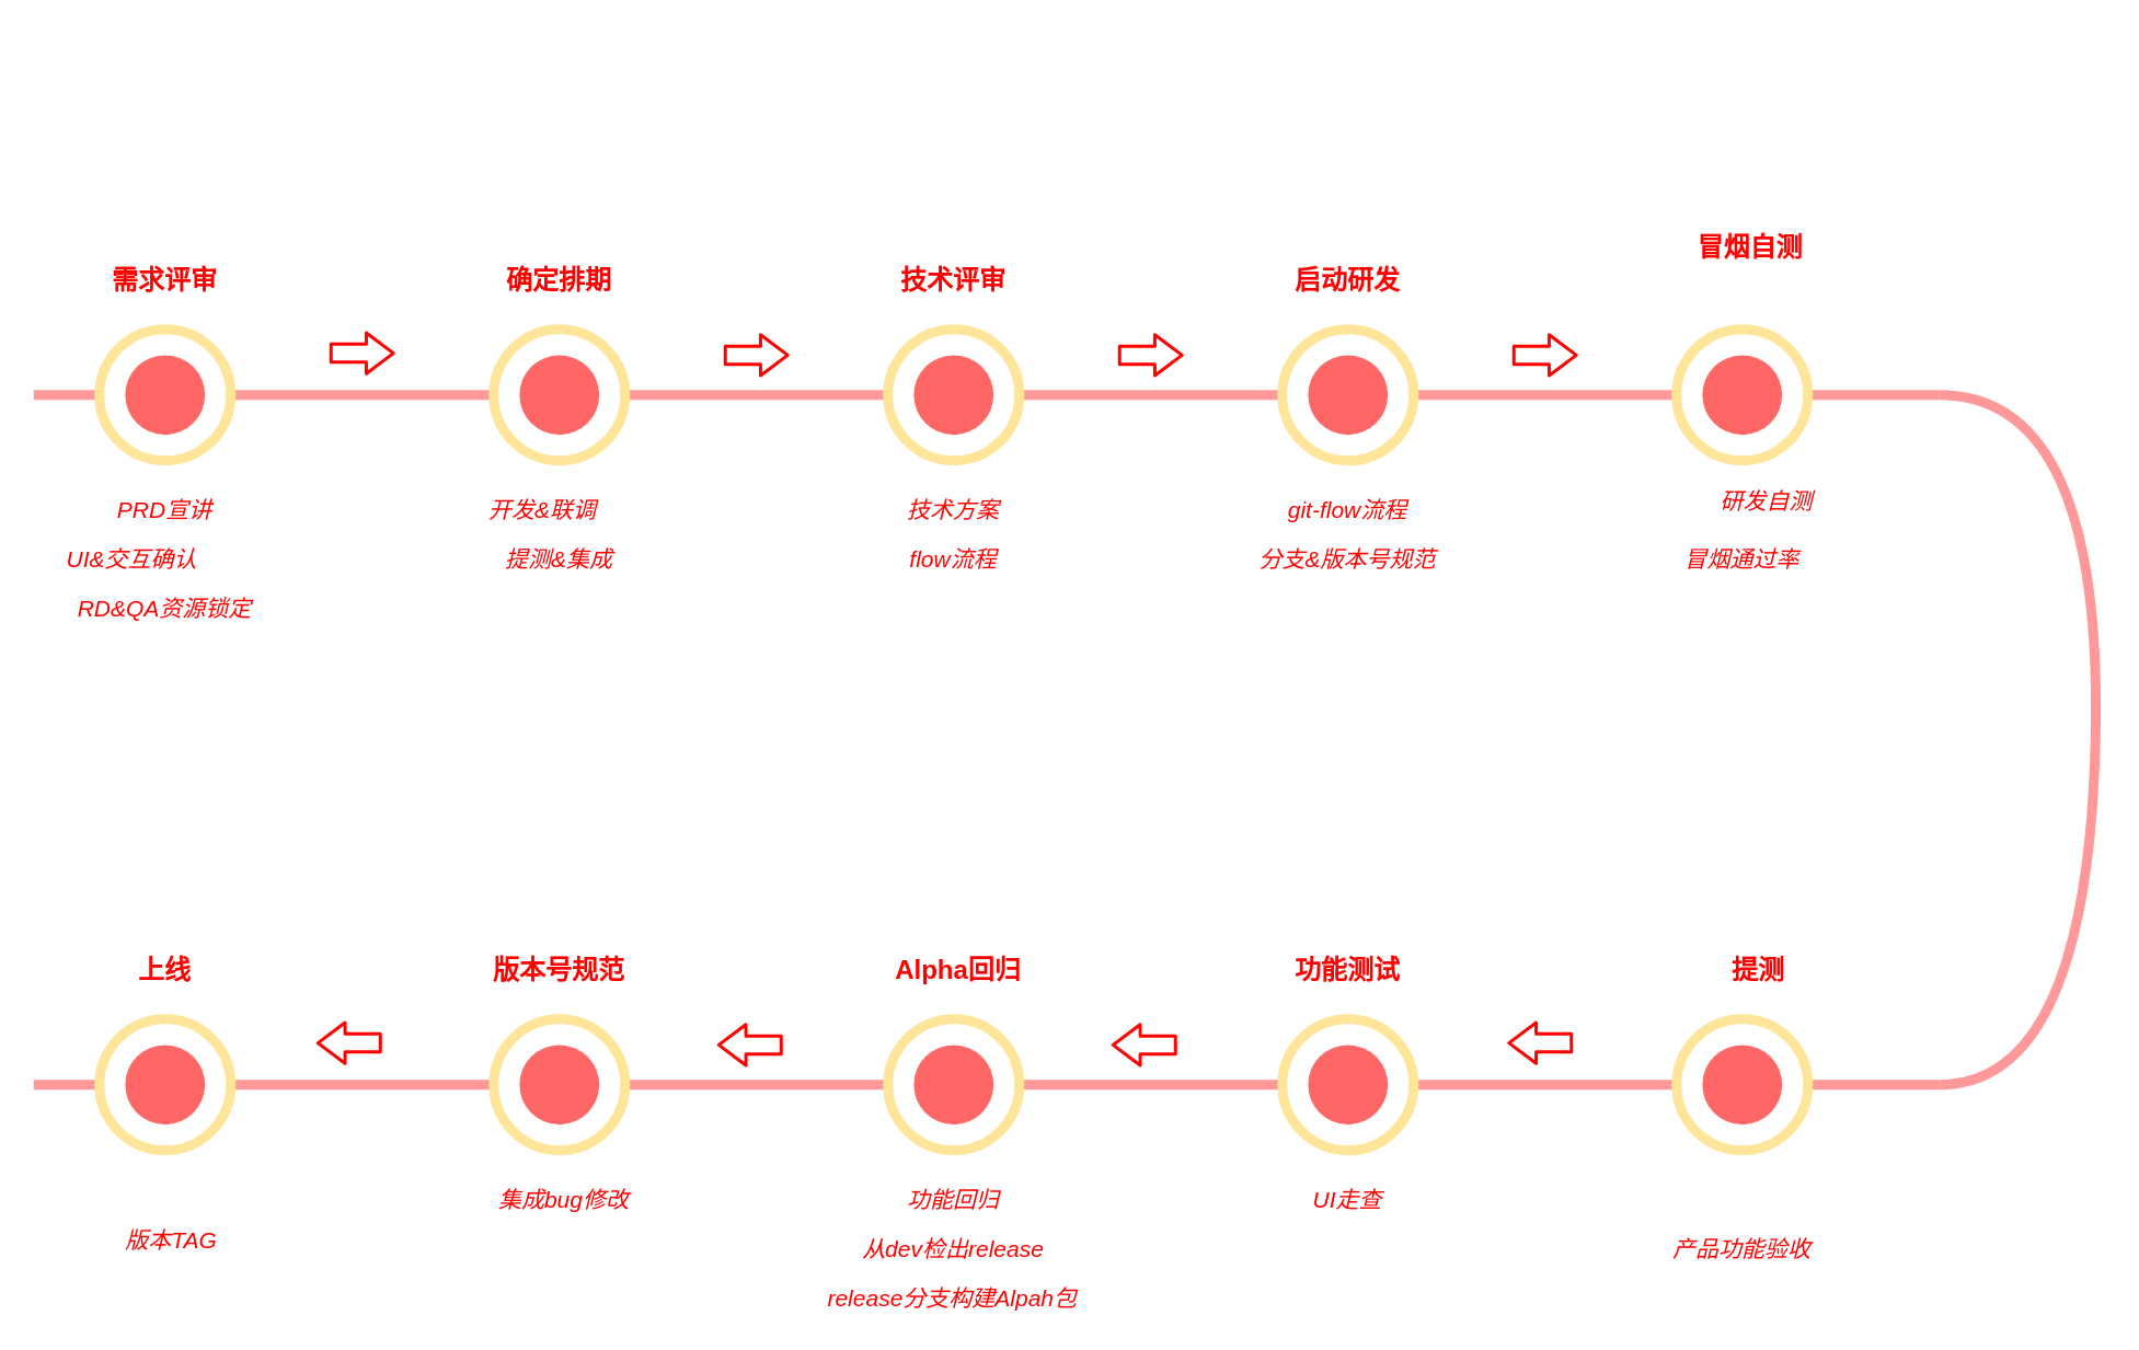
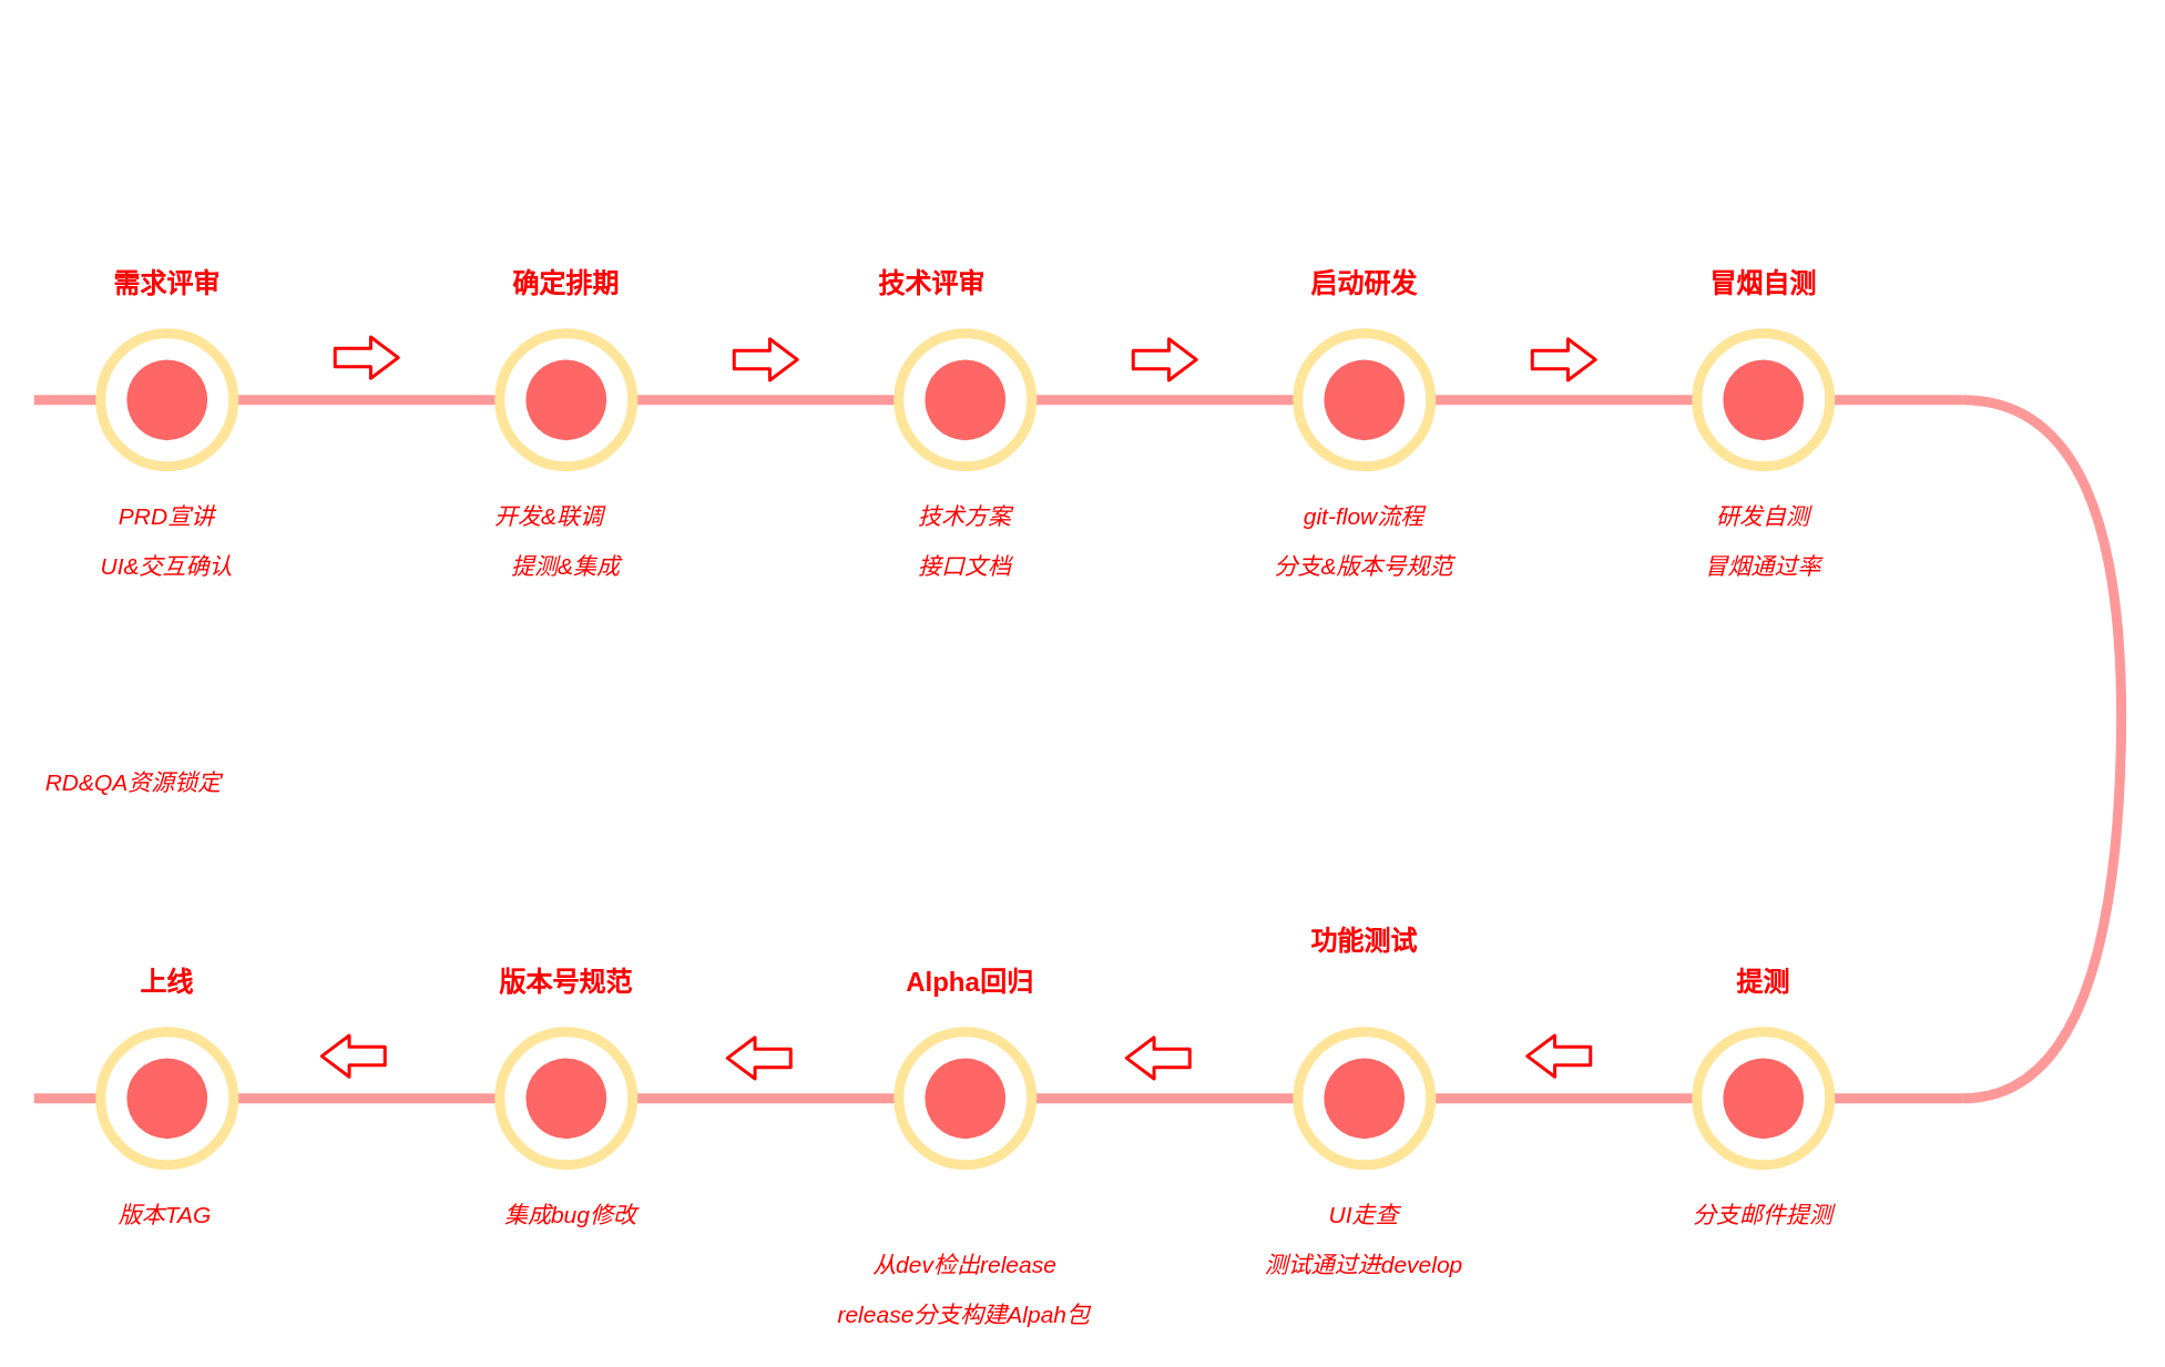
- <mxCell id="35" value="&lt;span style=&quot;font-size: 16px&quot;&gt;&lt;b&gt;冒烟自测&lt;/b&gt;&lt;/span&gt;" style="text;html=1;strokeColor=none;fillColor=none;align=center;verticalAlign=middle;whiteSpace=wrap;rounded=0;shadow=0;fontSize=14;fontColor=#FF0000;" parent="1" vertex="1"><mxGeometry x="1010" y="140" width="110" height="20" as="geometry" /></mxCell>
+ <mxCell id="35" value="&lt;span style=&quot;font-size: 16px&quot;&gt;&lt;b&gt;冒烟自测&lt;/b&gt;&lt;/span&gt;" style="text;html=1;strokeColor=none;fillColor=none;align=center;verticalAlign=middle;whiteSpace=wrap;rounded=0;shadow=0;fontSize=14;fontColor=#FF0000;" parent="1" vertex="1"><mxGeometry x="1005" y="160" width="110" height="20" as="geometry" /></mxCell>
- <mxCell id="32" value="&lt;span style=&quot;font-size: 16px&quot;&gt;&lt;b&gt;技术评审&lt;/b&gt;&lt;/span&gt;" style="text;html=1;strokeColor=none;fillColor=none;align=center;verticalAlign=middle;whiteSpace=wrap;rounded=0;shadow=0;fontSize=14;fontColor=#FF0000;" parent="1" vertex="1"><mxGeometry x="525" y="160" width="110" height="20" as="geometry" /></mxCell>
+ <mxCell id="32" value="&lt;span style=&quot;font-size: 16px&quot;&gt;&lt;b&gt;技术评审&lt;/b&gt;&lt;/span&gt;" style="text;html=1;strokeColor=none;fillColor=none;align=center;verticalAlign=middle;whiteSpace=wrap;rounded=0;shadow=0;fontSize=14;fontColor=#FF0000;" parent="1" vertex="1"><mxGeometry x="505" y="160" width="110" height="20" as="geometry" /></mxCell>
- <mxCell id="39" value="研发自测" style="text;html=1;strokeColor=none;fillColor=none;align=center;verticalAlign=middle;whiteSpace=wrap;rounded=0;fontSize=14;fontStyle=2;fontColor=#FF0000;" parent="1" vertex="1"><mxGeometry x="1025" y="295" width="100" height="20" as="geometry" /></mxCell>
+ <mxCell id="39" value="研发自测" style="text;html=1;strokeColor=none;fillColor=none;align=center;verticalAlign=middle;whiteSpace=wrap;rounded=0;fontSize=14;fontStyle=2;fontColor=#FF0000;" parent="1" vertex="1"><mxGeometry x="1010" y="300" width="100" height="20" as="geometry" /></mxCell>
- <mxCell id="27" value="UI&amp;amp;交互确认" style="text;html=1;strokeColor=none;fillColor=none;align=center;verticalAlign=middle;whiteSpace=wrap;rounded=0;fontSize=14;fontStyle=2;fontColor=#FF0000;" parent="1" vertex="1"><mxGeometry x="35" y="330" width="90" height="20" as="geometry" /></mxCell>
+ <mxCell id="27" value="UI&amp;amp;交互确认" style="text;html=1;strokeColor=none;fillColor=none;align=center;verticalAlign=middle;whiteSpace=wrap;rounded=0;fontSize=14;fontStyle=2;fontColor=#FF0000;" parent="1" vertex="1"><mxGeometry x="55" y="330" width="90" height="20" as="geometry" /></mxCell>
- <mxCell id="40" value="flow流程" style="text;html=1;strokeColor=none;fillColor=none;align=center;verticalAlign=middle;whiteSpace=wrap;rounded=0;fontSize=14;fontStyle=2;fontColor=#FF0000;" parent="1" vertex="1"><mxGeometry x="530" y="330" width="100" height="20" as="geometry" /></mxCell>
+ <mxCell id="40" value="接口文档" style="text;html=1;strokeColor=none;fillColor=none;align=center;verticalAlign=middle;whiteSpace=wrap;rounded=0;fontSize=14;fontStyle=2;fontColor=#FF0000;" parent="1" vertex="1"><mxGeometry x="530" y="330" width="100" height="20" as="geometry" /></mxCell>
- <mxCell id="28" value="RD&amp;amp;QA资源锁定" style="text;html=1;strokeColor=none;fillColor=none;align=center;verticalAlign=middle;whiteSpace=wrap;rounded=0;fontSize=14;fontStyle=2;fontColor=#FF0000;" parent="1" vertex="1"><mxGeometry x="30" y="360" width="140" height="20" as="geometry" /></mxCell>
+ <mxCell id="28" value="RD&amp;amp;QA资源锁定" style="text;html=1;strokeColor=none;fillColor=none;align=center;verticalAlign=middle;whiteSpace=wrap;rounded=0;fontSize=14;fontStyle=2;fontColor=#FF0000;" parent="1" vertex="1"><mxGeometry x="10" y="460" width="140" height="20" as="geometry" /></mxCell>
- <mxCell id="44" value="&lt;span style=&quot;font-size: 16px&quot;&gt;&lt;b&gt;功能测试&lt;/b&gt;&lt;/span&gt;" style="text;html=1;strokeColor=none;fillColor=none;align=center;verticalAlign=middle;whiteSpace=wrap;rounded=0;shadow=0;fontSize=14;fontColor=#FF0000;" parent="1" vertex="1"><mxGeometry x="765" y="580" width="110" height="20" as="geometry" /></mxCell>
+ <mxCell id="44" value="&lt;span style=&quot;font-size: 16px&quot;&gt;&lt;b&gt;功能测试&lt;/b&gt;&lt;/span&gt;" style="text;html=1;strokeColor=none;fillColor=none;align=center;verticalAlign=middle;whiteSpace=wrap;rounded=0;shadow=0;fontSize=14;fontColor=#FF0000;" parent="1" vertex="1"><mxGeometry x="765" y="555" width="110" height="20" as="geometry" /></mxCell>
- <mxCell id="41" value="&lt;span style=&quot;font-size: 16px&quot;&gt;&lt;b&gt;提测&lt;/b&gt;&lt;/span&gt;" style="text;html=1;strokeColor=none;fillColor=none;align=center;verticalAlign=middle;whiteSpace=wrap;rounded=0;shadow=0;fontSize=14;fontColor=#FF0000;" parent="1" vertex="1"><mxGeometry x="1015" y="580" width="110" height="20" as="geometry" /></mxCell>
+ <mxCell id="41" value="&lt;span style=&quot;font-size: 16px&quot;&gt;&lt;b&gt;提测&lt;/b&gt;&lt;/span&gt;" style="text;html=1;strokeColor=none;fillColor=none;align=center;verticalAlign=middle;whiteSpace=wrap;rounded=0;shadow=0;fontSize=14;fontColor=#FF0000;" parent="1" vertex="1"><mxGeometry x="1005" y="580" width="110" height="20" as="geometry" /></mxCell>
- <mxCell id="50" value="功能回归" style="text;html=1;strokeColor=none;fillColor=none;align=center;verticalAlign=middle;whiteSpace=wrap;rounded=0;fontSize=14;fontStyle=2;fontColor=#FF0000;" parent="1" vertex="1"><mxGeometry x="511.25" y="720" width="137.5" height="20" as="geometry" /></mxCell>
+ <mxCell id="43" value="分支邮件提测" style="text;html=1;strokeColor=none;fillColor=none;align=center;verticalAlign=middle;whiteSpace=wrap;rounded=0;fontSize=14;fontStyle=2;fontColor=#FF0000;" parent="1" vertex="1"><mxGeometry x="1010" y="720" width="100" height="20" as="geometry" /></mxCell>
- <mxCell id="55" value="版本TAG" style="text;html=1;strokeColor=none;fillColor=none;align=center;verticalAlign=middle;whiteSpace=wrap;rounded=0;fontSize=14;fontStyle=2;fontColor=#FF0000;" parent="1" vertex="1"><mxGeometry x="35" y="745" width="137.5" height="20" as="geometry" /></mxCell>
+ <mxCell id="55" value="版本TAG" style="text;html=1;strokeColor=none;fillColor=none;align=center;verticalAlign=middle;whiteSpace=wrap;rounded=0;fontSize=14;fontStyle=2;fontColor=#FF0000;" parent="1" vertex="1"><mxGeometry x="30" y="720" width="137.5" height="20" as="geometry" /></mxCell>
+ <mxCell id="45" value="测试通过进develop" style="text;html=1;strokeColor=none;fillColor=none;align=center;verticalAlign=middle;whiteSpace=wrap;rounded=0;fontSize=14;fontStyle=2;fontColor=#FF0000;" parent="1" vertex="1"><mxGeometry x="730" y="750" width="180" height="20" as="geometry" /></mxCell>
- <mxCell id="42" value="产品功能验收" style="text;html=1;strokeColor=none;fillColor=none;align=center;verticalAlign=middle;whiteSpace=wrap;rounded=0;fontSize=14;fontStyle=2;fontColor=#FF0000;" parent="1" vertex="1"><mxGeometry x="1010" y="750" width="100" height="20" as="geometry" /></mxCell>
